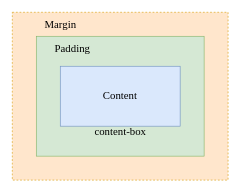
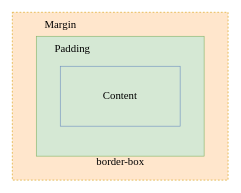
- <mxCell id="4" value="&lt;font face=&quot;Fira Mono for Powerline&quot;&gt;&lt;span style=&quot;font-size: 18px&quot;&gt;Content&lt;/span&gt;&lt;/font&gt;" style="rounded=0;whiteSpace=wrap;html=1;fillColor=#dae8fc;strokeColor=#6c8ebf;" vertex="1" parent="1"><mxGeometry x="100" y="110" width="200" height="100" as="geometry" /></mxCell>
+ <mxCell id="4" value="&lt;font face=&quot;Fira Mono for Powerline&quot;&gt;&lt;span style=&quot;font-size: 18px&quot;&gt;Content&lt;/span&gt;&lt;/font&gt;" style="rounded=0;whiteSpace=wrap;html=1;fillColor=#d5e8d4;strokeColor=#6c8ebf;" vertex="1" parent="1"><mxGeometry x="100" y="110" width="200" height="100" as="geometry" /></mxCell>
- <mxCell id="7" value="&lt;font face=&quot;Fira Mono for Powerline&quot; style=&quot;font-size: 18px&quot;&gt;content-box&lt;/font&gt;" style="text;html=1;align=center;verticalAlign=middle;resizable=0;points=[];autosize=1;" vertex="1" parent="1"><mxGeometry x="135" y="210" width="130" height="20" as="geometry" /></mxCell>
+ <mxCell id="8" value="&lt;font face=&quot;Fira Mono for Powerline&quot; style=&quot;font-size: 18px&quot;&gt;border-box&lt;/font&gt;" style="text;html=1;align=center;verticalAlign=middle;resizable=0;points=[];autosize=1;" vertex="1" parent="1"><mxGeometry x="140" y="260" width="120" height="20" as="geometry" /></mxCell>
